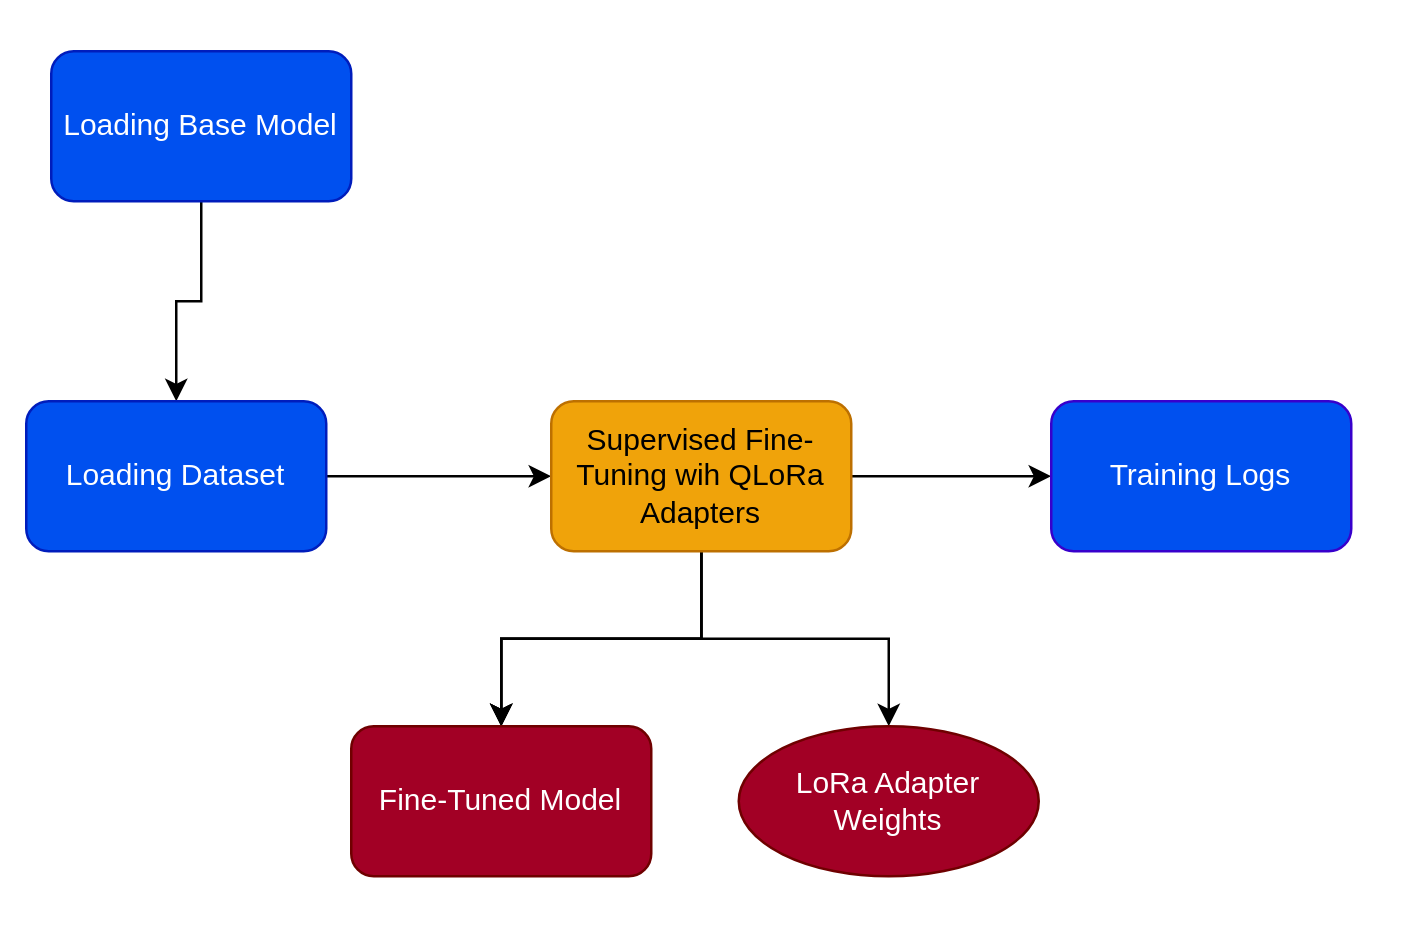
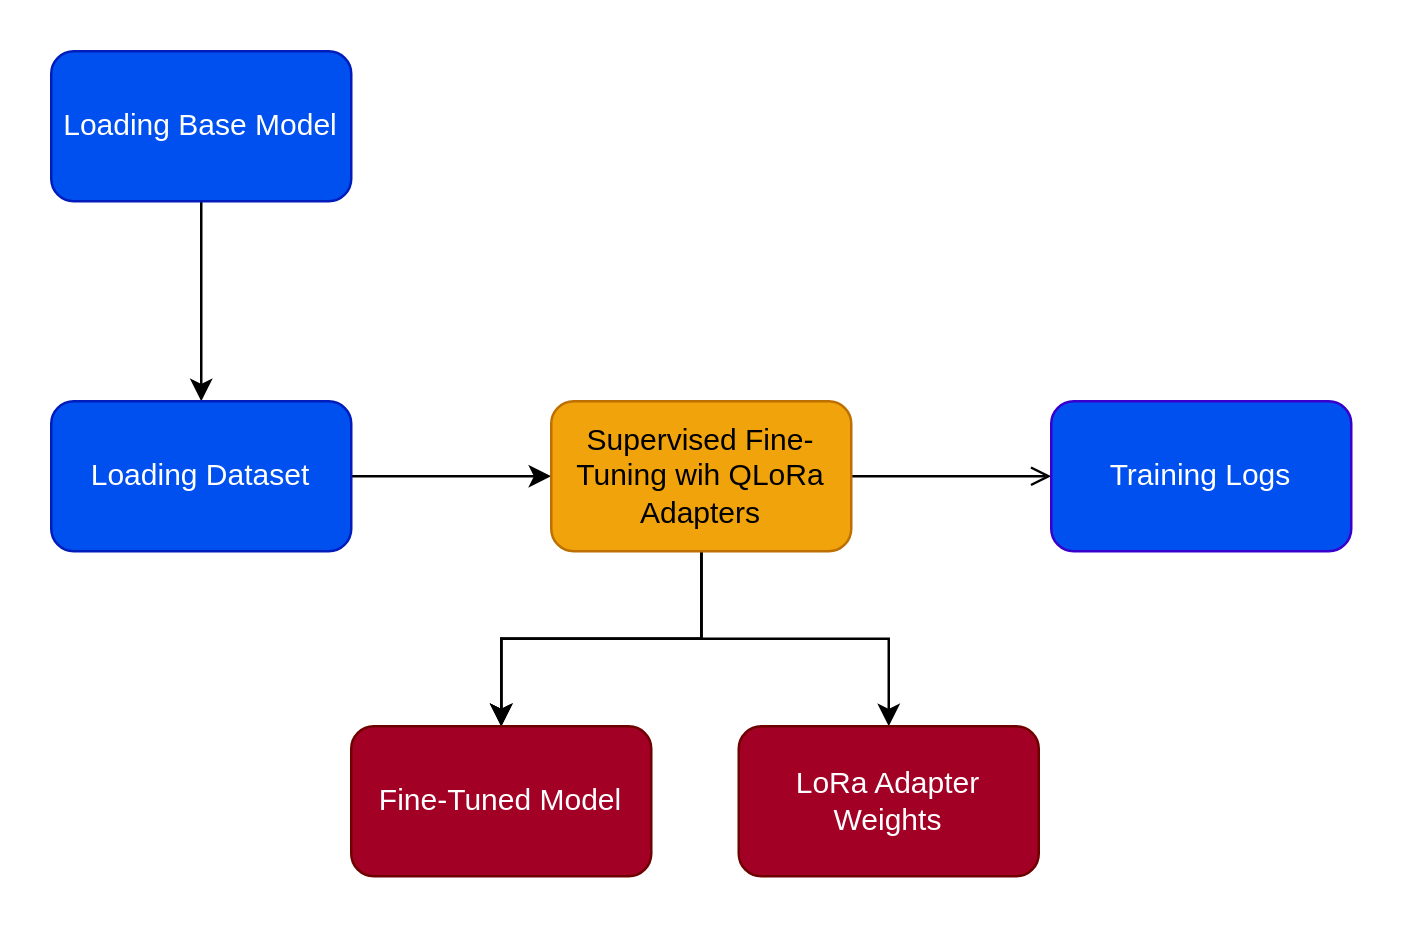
- <mxCell id="5" value="Loading Dataset" style="whiteSpace=wrap;html=1;rounded=1;fillColor=#0050ef;fontColor=#ffffff;strokeColor=#001DBC;" vertex="1" parent="1"><mxGeometry x="10" y="160" width="120" height="60" as="geometry" /></mxCell>
+ <mxCell id="5" value="Loading Dataset" style="whiteSpace=wrap;html=1;rounded=1;fillColor=#0050ef;fontColor=#ffffff;strokeColor=#001DBC;" vertex="1" parent="1"><mxGeometry x="20" y="160" width="120" height="60" as="geometry" /></mxCell>
- <mxCell id="6" value="" style="edgeStyle=orthogonalEdgeStyle;rounded=0;orthogonalLoop=1;jettySize=auto;html=1;" edge="1" parent="1" source="11" target="12"><mxGeometry relative="1" as="geometry" /></mxCell>
+ <mxCell id="6" value="" style="edgeStyle=orthogonalEdgeStyle;rounded=0;orthogonalLoop=1;jettySize=auto;html=1;endArrow=open;" edge="1" parent="1" source="11" target="12"><mxGeometry relative="1" as="geometry" /></mxCell>
- <mxCell id="14" value="LoRa Adapter Weights" style="ellipse;whiteSpace=wrap;html=1;fillColor=#a20025;fontColor=#ffffff;strokeColor=#6F0000;" vertex="1" parent="1"><mxGeometry x="295" y="290" width="120" height="60" as="geometry" /></mxCell>
+ <mxCell id="14" value="LoRa Adapter Weights" style="whiteSpace=wrap;html=1;rounded=1;fillColor=#a20025;fontColor=#ffffff;strokeColor=#6F0000;" vertex="1" parent="1"><mxGeometry x="295" y="290" width="120" height="60" as="geometry" /></mxCell>
